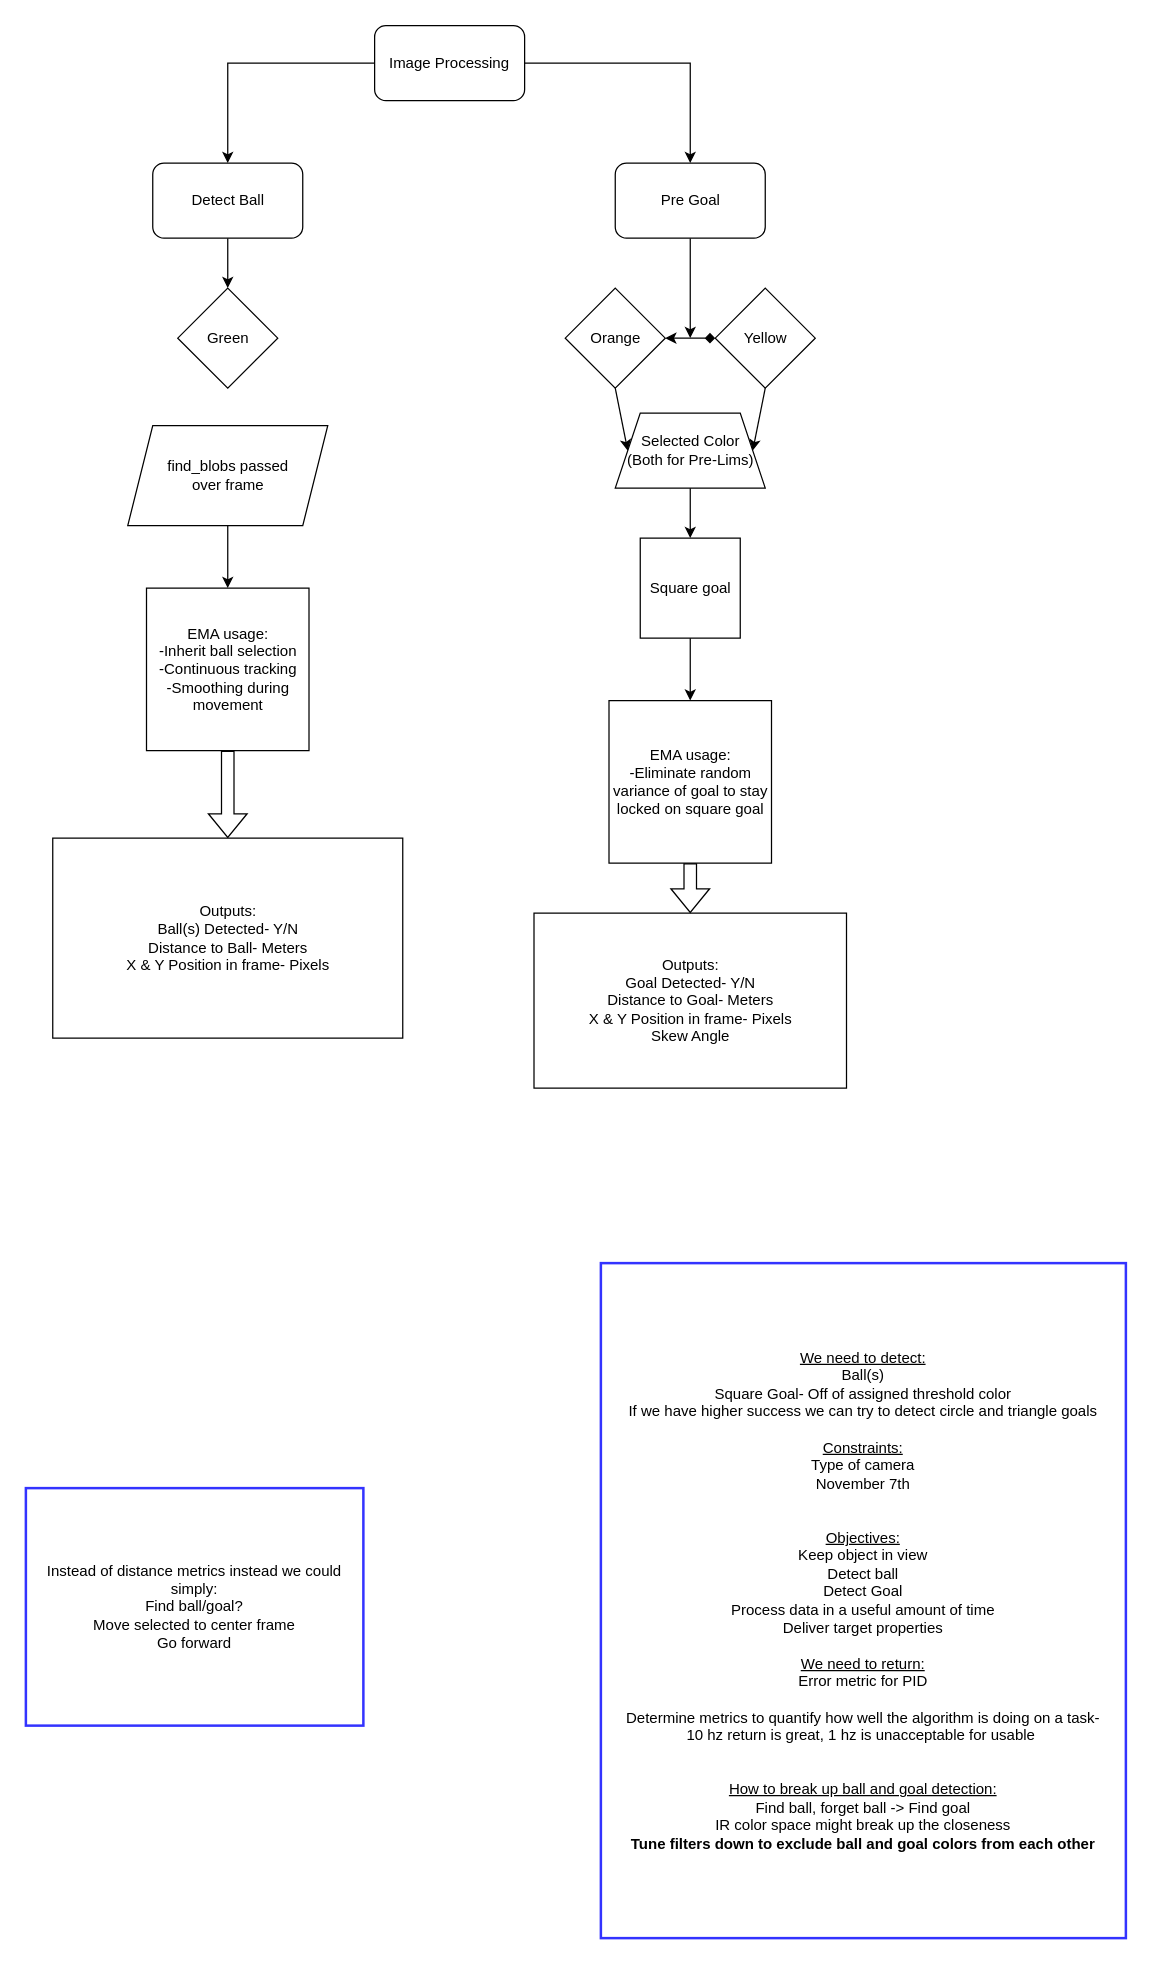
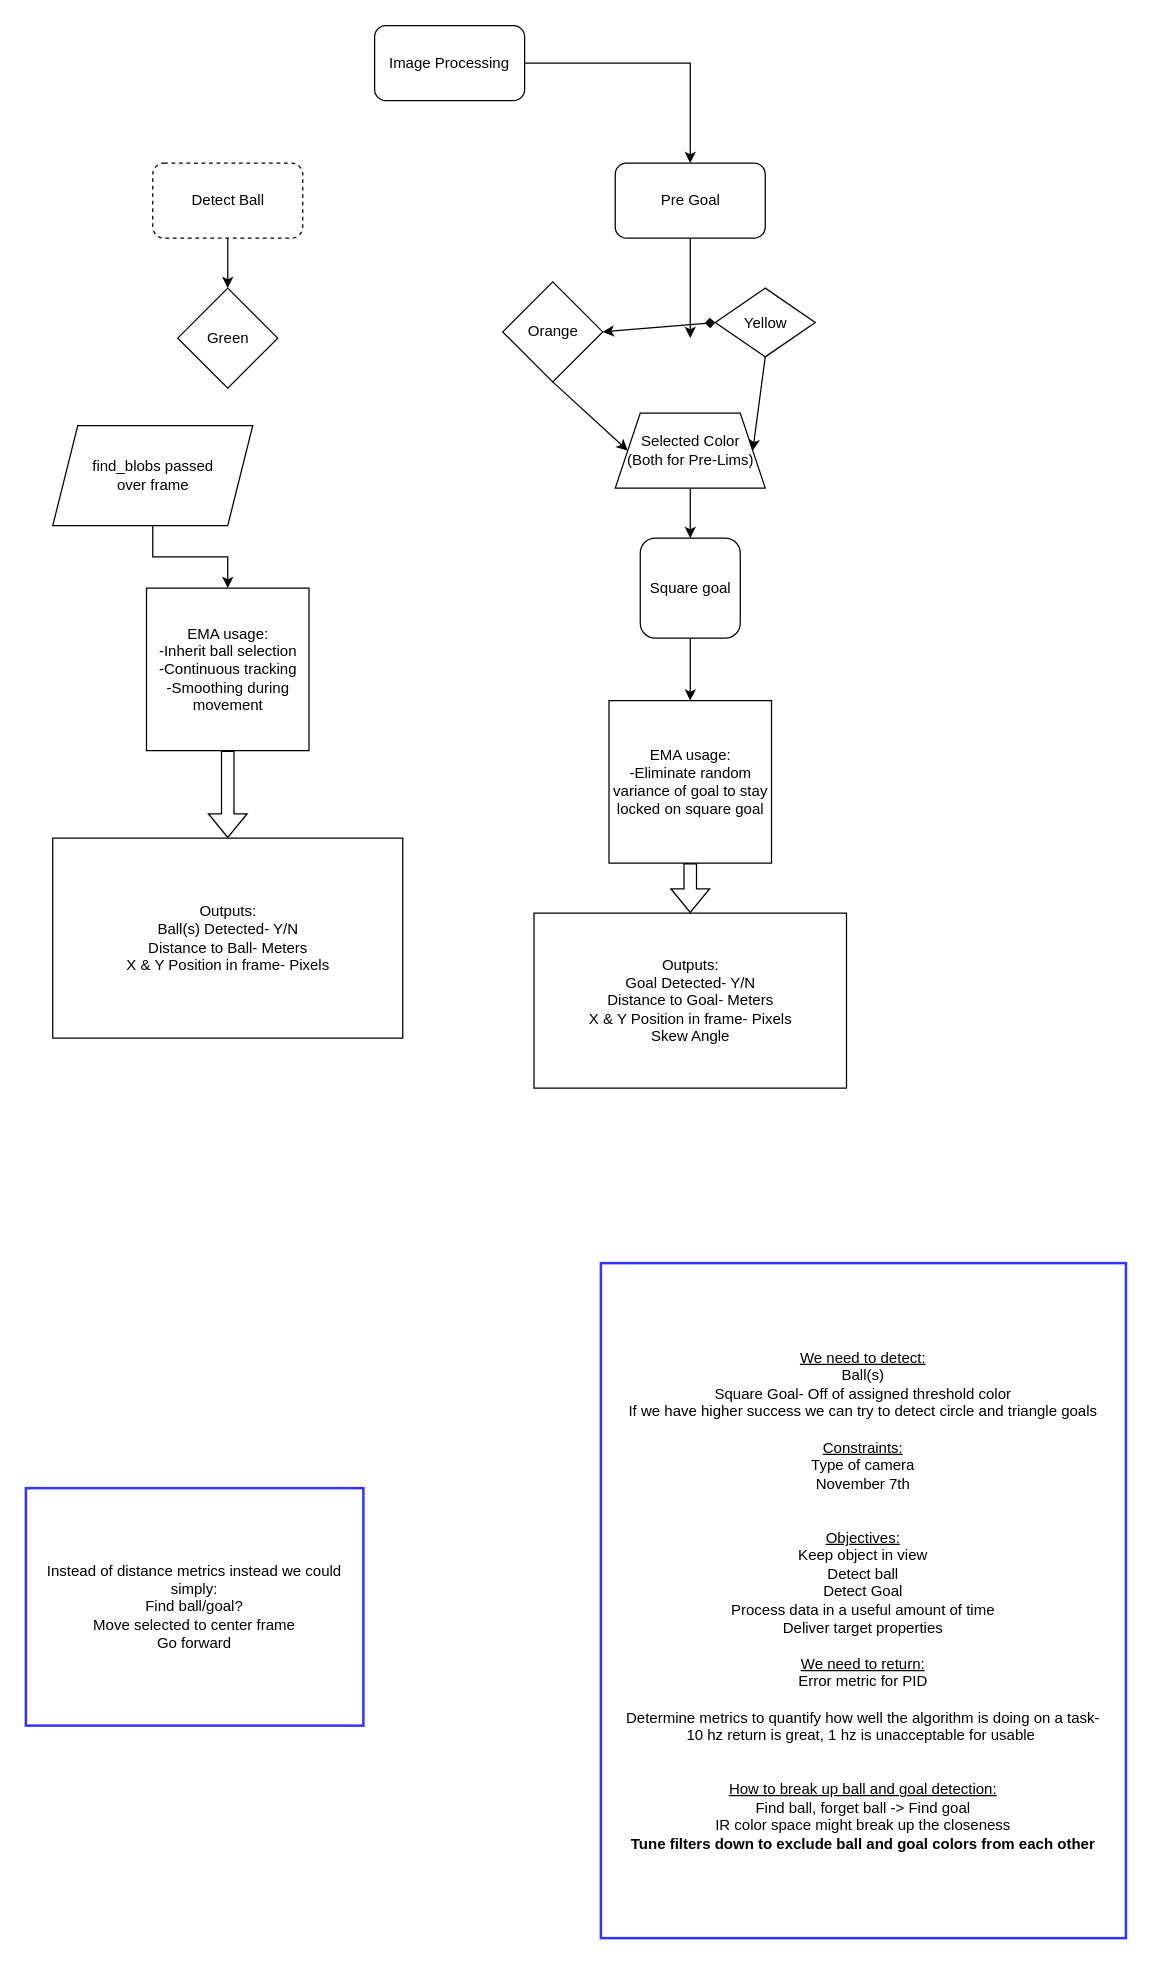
- <mxCell id="2" style="edgeStyle=orthogonalEdgeStyle;rounded=0;orthogonalLoop=1;jettySize=auto;html=1;exitX=0;exitY=0.5;exitDx=0;exitDy=0;entryX=0.5;entryY=0;entryDx=0;entryDy=0;" edge="1" parent="1" source="4" target="6"><mxGeometry relative="1" as="geometry" /></mxCell>
- <mxCell id="6" value="Detect Ball" style="rounded=1;whiteSpace=wrap;html=1;" parent="1" vertex="1"><mxGeometry x="121.5" y="130" width="120" height="60" as="geometry" /></mxCell>
+ <mxCell id="6" value="Detect Ball" style="rounded=1;whiteSpace=wrap;html=1;dashed=1;" parent="1" vertex="1"><mxGeometry x="121.5" y="130" width="120" height="60" as="geometry" /></mxCell>
- <mxCell id="10" value="Orange" style="rhombus;whiteSpace=wrap;html=1;" vertex="1" parent="1"><mxGeometry x="451.5" y="230" width="80" height="80" as="geometry" /></mxCell>
+ <mxCell id="10" value="Orange" style="rhombus;whiteSpace=wrap;html=1;" vertex="1" parent="1"><mxGeometry x="401.5" y="225" width="80" height="80" as="geometry" /></mxCell>
- <mxCell id="9" value="Yellow" style="rhombus;whiteSpace=wrap;html=1;" vertex="1" parent="1"><mxGeometry x="571.5" y="230" width="80" height="80" as="geometry" /></mxCell>
+ <mxCell id="9" value="Yellow" style="rhombus;whiteSpace=wrap;html=1;" vertex="1" parent="1"><mxGeometry x="571.5" y="230" width="80" height="55" as="geometry" /></mxCell>
- <mxCell id="20" value="find_blobs passed&lt;br&gt;over frame" style="shape=parallelogram;perimeter=parallelogramPerimeter;whiteSpace=wrap;html=1;fixedSize=1;" vertex="1" parent="1"><mxGeometry x="101.5" y="340" width="160" height="80" as="geometry" /></mxCell>
+ <mxCell id="20" value="find_blobs passed&lt;br&gt;over frame" style="shape=parallelogram;perimeter=parallelogramPerimeter;whiteSpace=wrap;html=1;fixedSize=1;" vertex="1" parent="1"><mxGeometry x="41.5" y="340" width="160" height="80" as="geometry" /></mxCell>
- <mxCell id="15" value="Square goal" style="whiteSpace=wrap;html=1;aspect=fixed;" vertex="1" parent="1"><mxGeometry x="511.5" y="430" width="80" height="80" as="geometry" /></mxCell>
+ <mxCell id="15" value="Square goal" style="whiteSpace=wrap;html=1;aspect=fixed;rounded=1;" vertex="1" parent="1"><mxGeometry x="511.5" y="430" width="80" height="80" as="geometry" /></mxCell>
